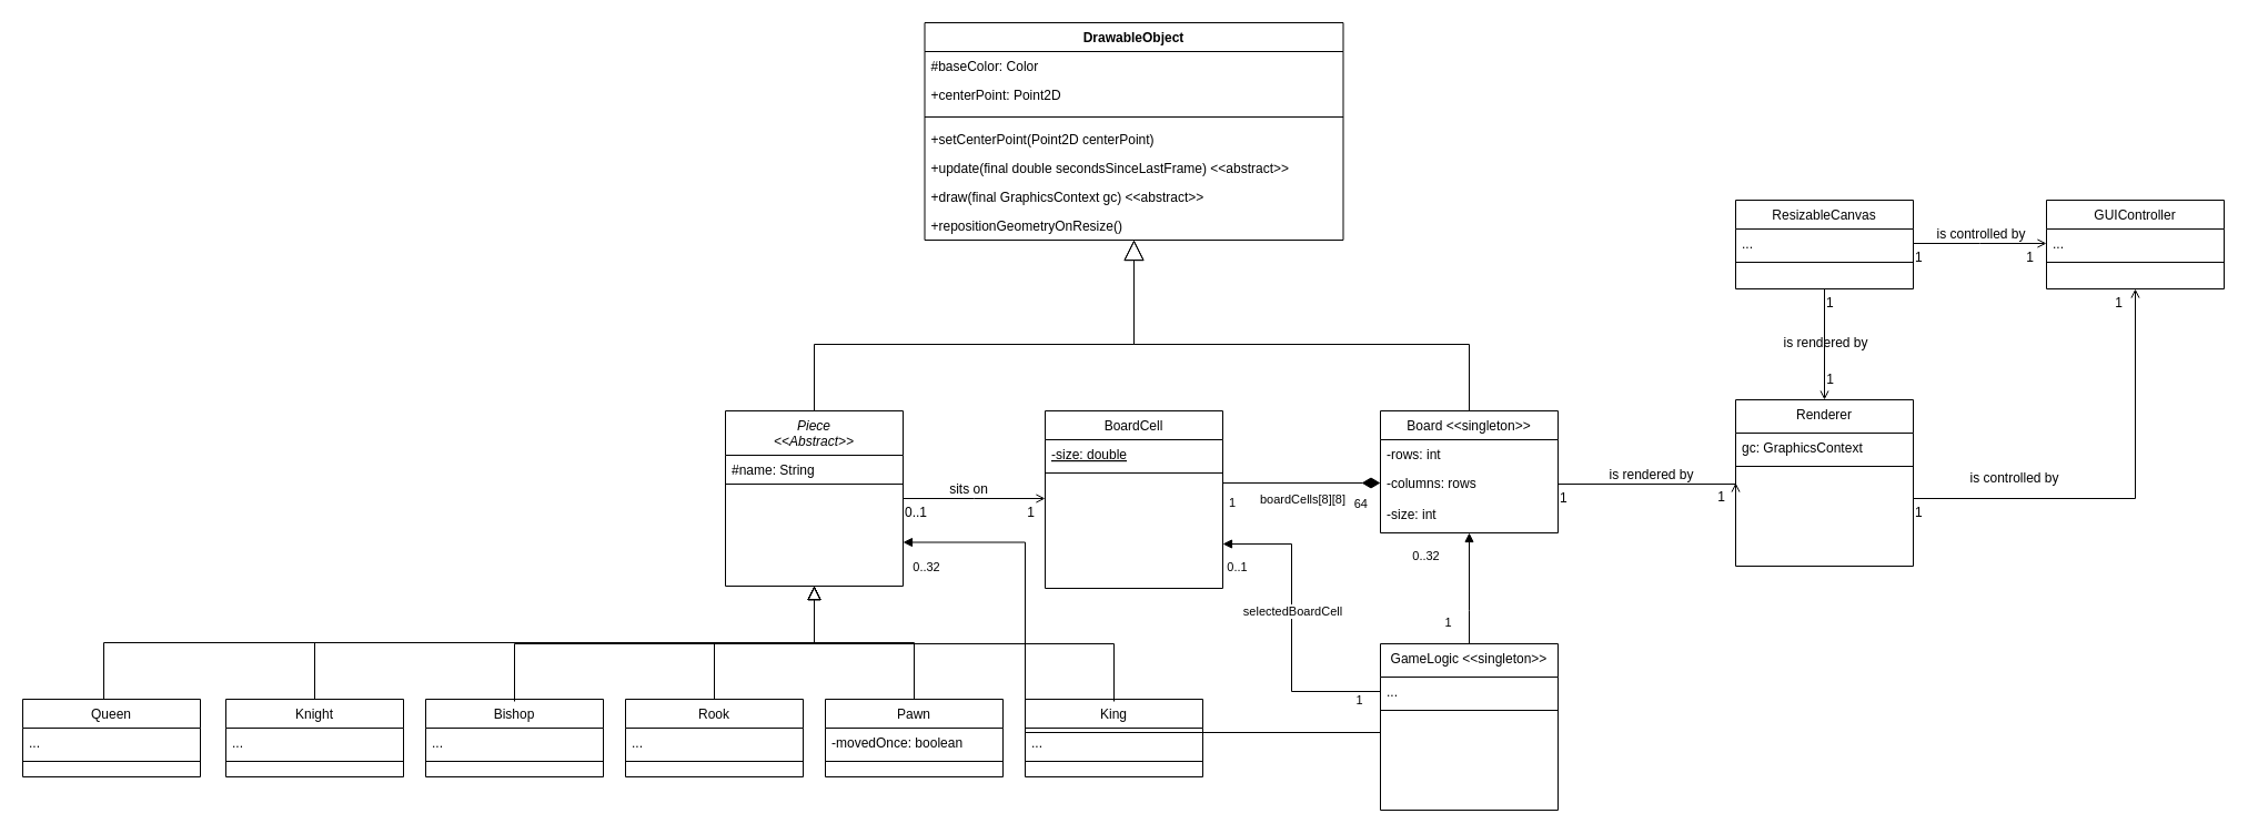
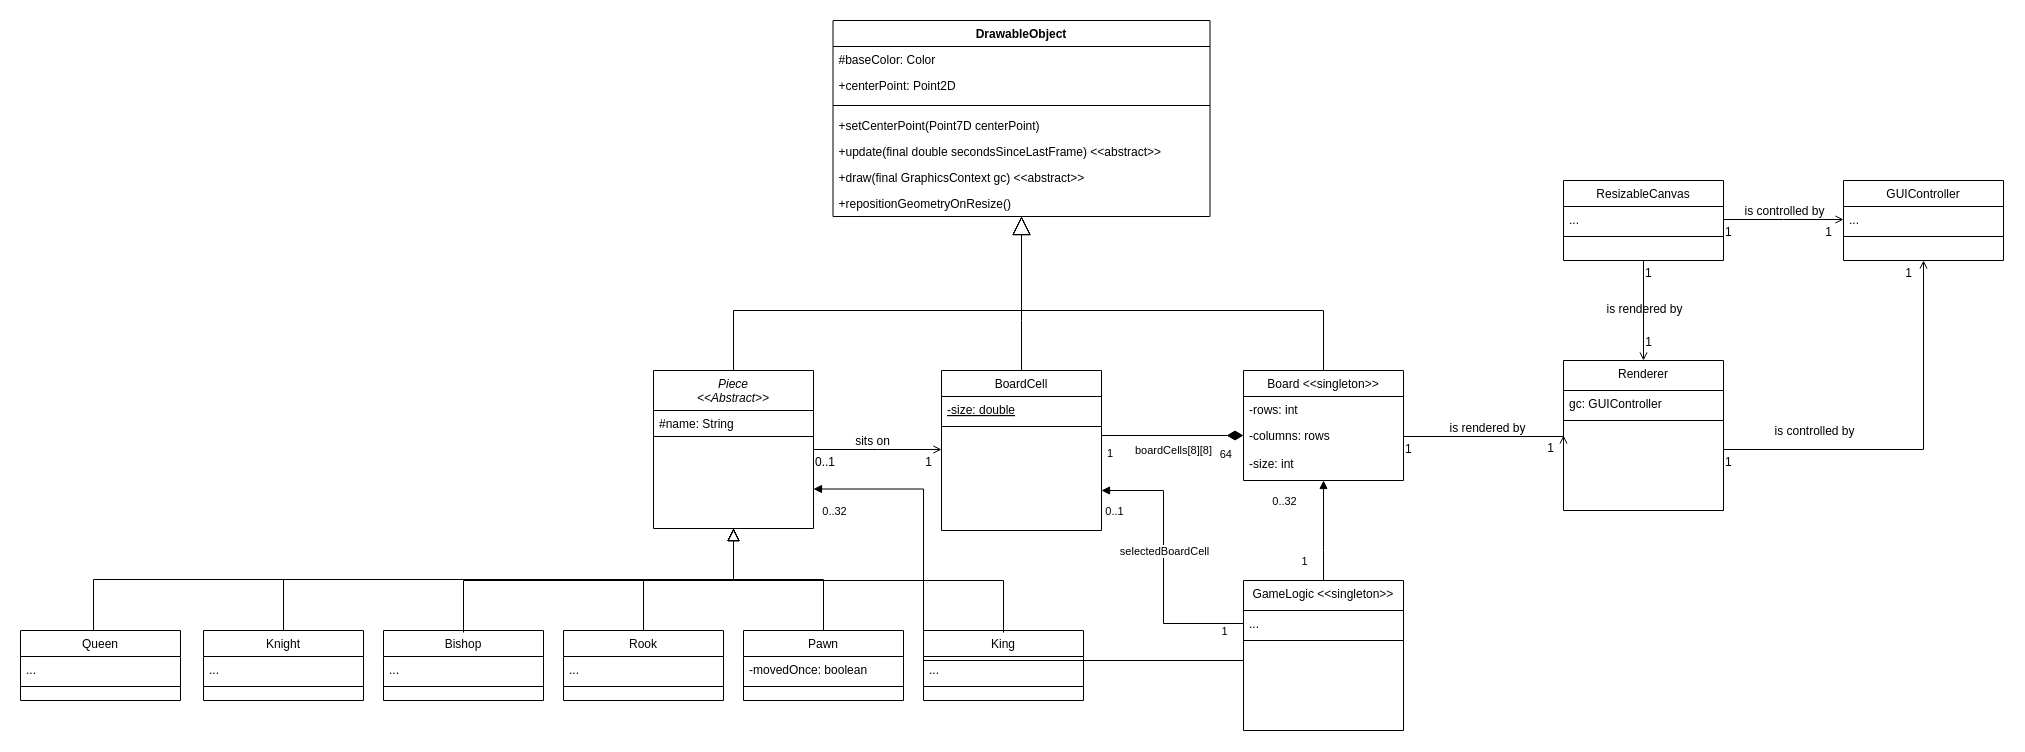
- <mxCell id="34" value="+setCenterPoint(Point2D centerPoint)" style="text;strokeColor=none;fillColor=none;align=left;verticalAlign=top;spacingLeft=4;spacingRight=4;overflow=hidden;rotatable=0;points=[[0,0.5],[1,0.5]];portConstraint=eastwest;" parent="30" vertex="1"><mxGeometry y="92" width="377" height="26" as="geometry" /></mxCell>
+ <mxCell id="34" value="+setCenterPoint(Point7D centerPoint)" style="text;strokeColor=none;fillColor=none;align=left;verticalAlign=top;spacingLeft=4;spacingRight=4;overflow=hidden;rotatable=0;points=[[0,0.5],[1,0.5]];portConstraint=eastwest;" parent="30" vertex="1"><mxGeometry y="92" width="377" height="26" as="geometry" /></mxCell>
+ <mxCell id="24" value="" style="endArrow=block;endSize=16;endFill=0;html=1;rounded=0;exitX=0.5;exitY=0;exitDx=0;exitDy=0;entryX=0.5;entryY=1;entryDx=0;entryDy=0;" parent="1" source="10" target="30" edge="1"><mxGeometry width="160" relative="1" as="geometry"><mxPoint x="983" y="300" as="sourcePoint" /><mxPoint x="1021" y="220" as="targetPoint" /><Array as="points"><mxPoint x="1021" y="320" /></Array></mxGeometry></mxCell>
- <mxCell id="39" value="gc: GraphicsContext" style="text;align=left;verticalAlign=top;spacingLeft=4;spacingRight=4;overflow=hidden;rotatable=0;points=[[0,0.5],[1,0.5]];portConstraint=eastwest;" parent="38" vertex="1"><mxGeometry y="30" width="160" height="26" as="geometry" /></mxCell>
+ <mxCell id="39" value="gc: GUIController" style="text;align=left;verticalAlign=top;spacingLeft=4;spacingRight=4;overflow=hidden;rotatable=0;points=[[0,0.5],[1,0.5]];portConstraint=eastwest;" parent="38" vertex="1"><mxGeometry y="30" width="160" height="26" as="geometry" /></mxCell>
